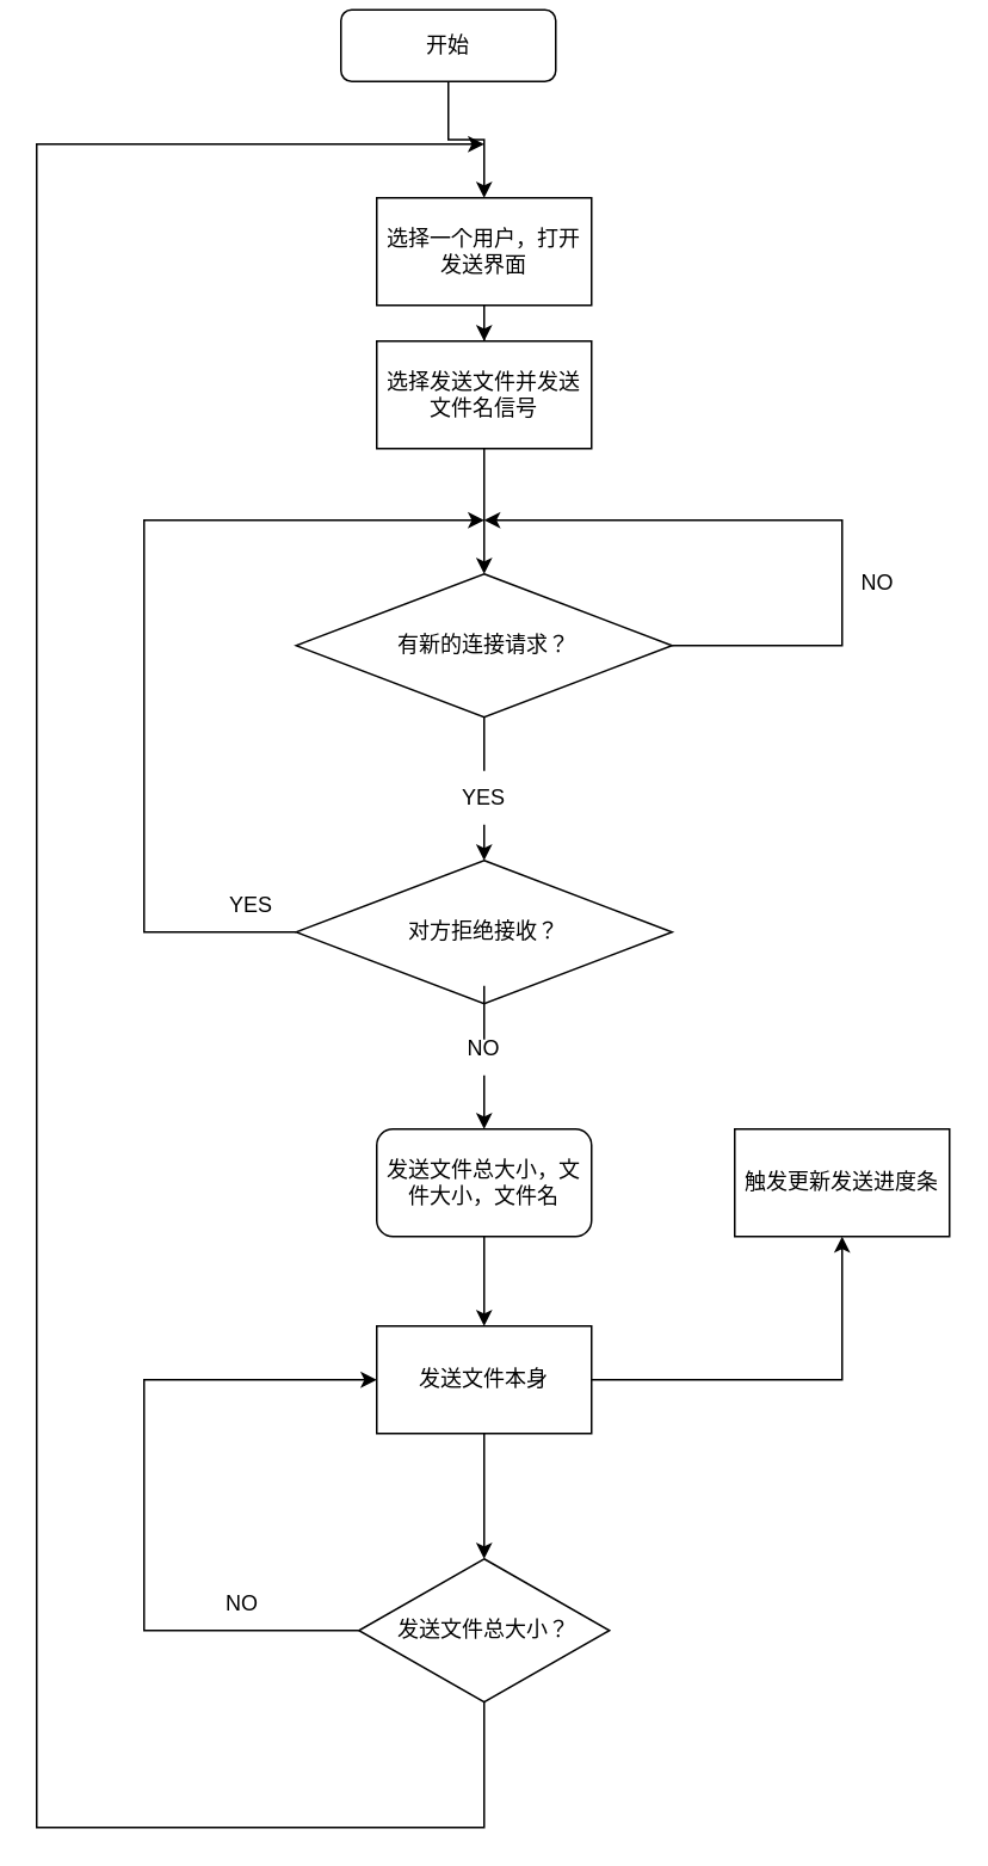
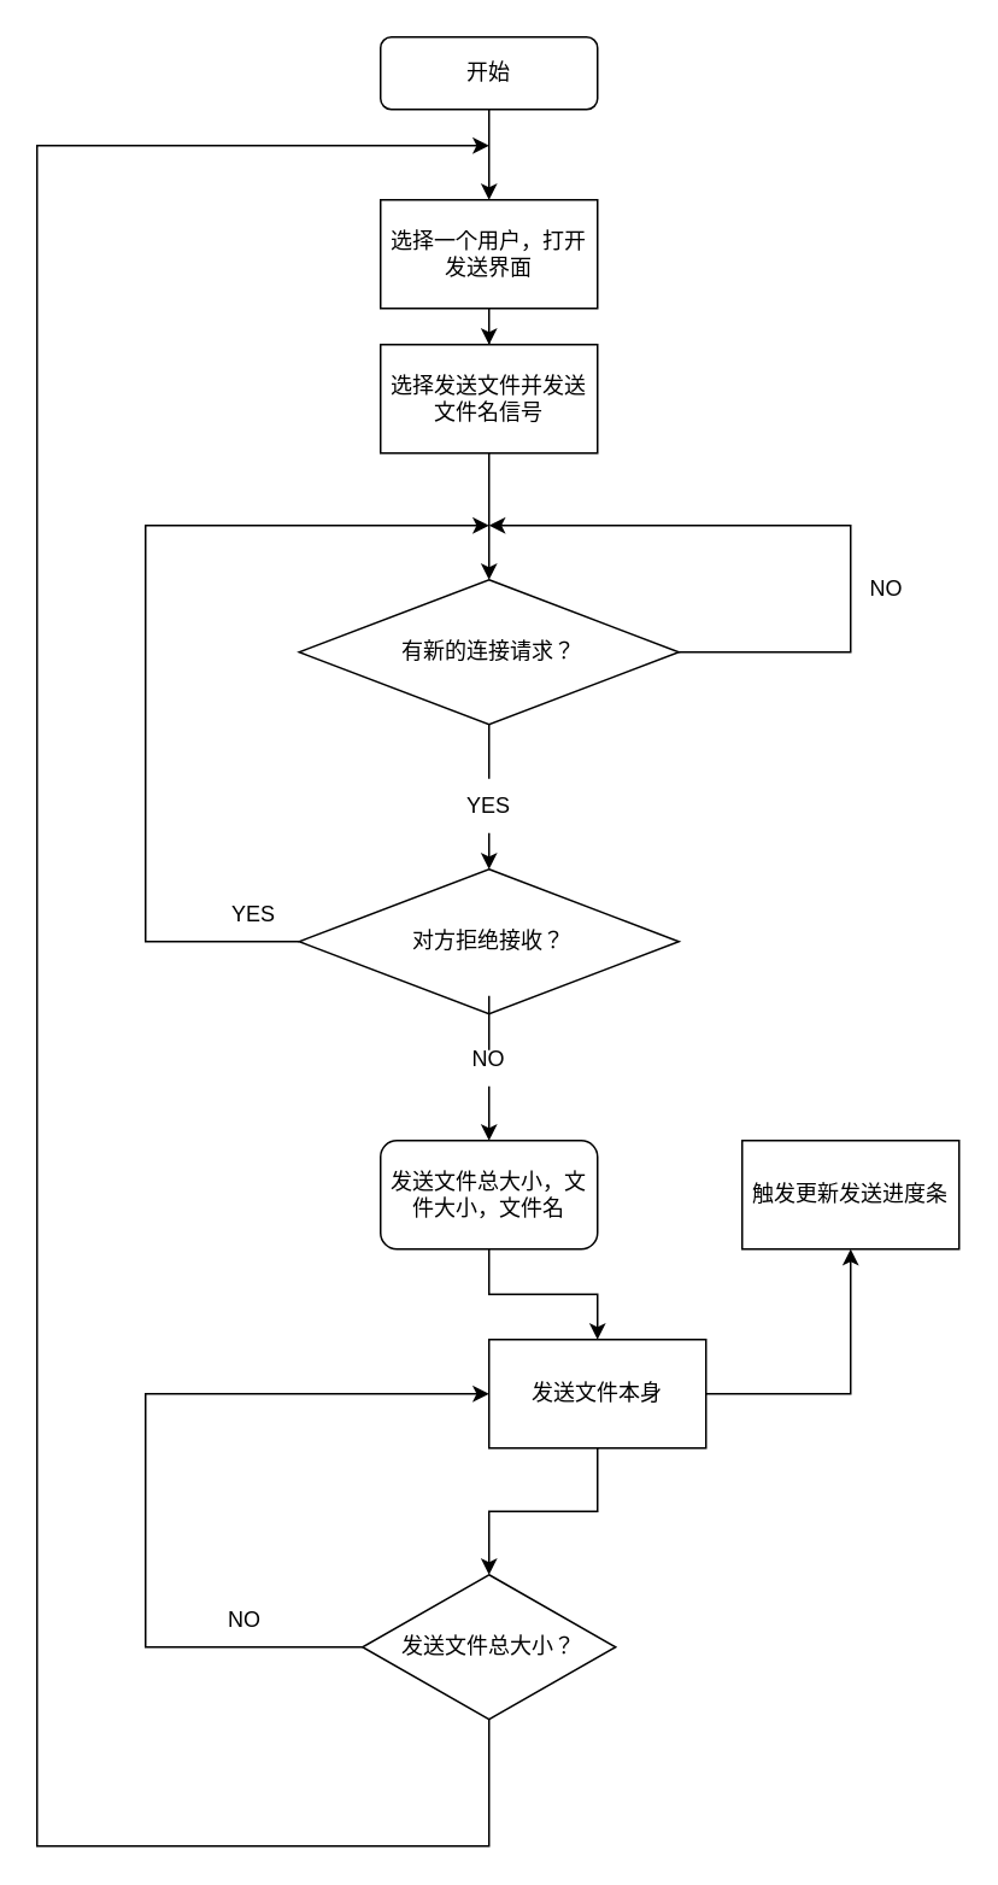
- <mxCell id="3" value="开始" style="rounded=1;whiteSpace=wrap;html=1;fontSize=12;glass=0;strokeWidth=1;shadow=0;" parent="1" vertex="1"><mxGeometry x="190" y="5" width="120" height="40" as="geometry" /></mxCell>
+ <mxCell id="3" value="开始" style="rounded=1;whiteSpace=wrap;html=1;fontSize=12;glass=0;strokeWidth=1;shadow=0;" parent="1" vertex="1"><mxGeometry x="210" y="20" width="120" height="40" as="geometry" /></mxCell>
- <mxCell id="19" value="发送文件本身" style="rounded=0;whiteSpace=wrap;html=1;" parent="1" vertex="1"><mxGeometry x="210" y="740" width="120" height="60" as="geometry" /></mxCell>
+ <mxCell id="19" value="发送文件本身" style="rounded=0;whiteSpace=wrap;html=1;" parent="1" vertex="1"><mxGeometry x="270" y="740" width="120" height="60" as="geometry" /></mxCell>
